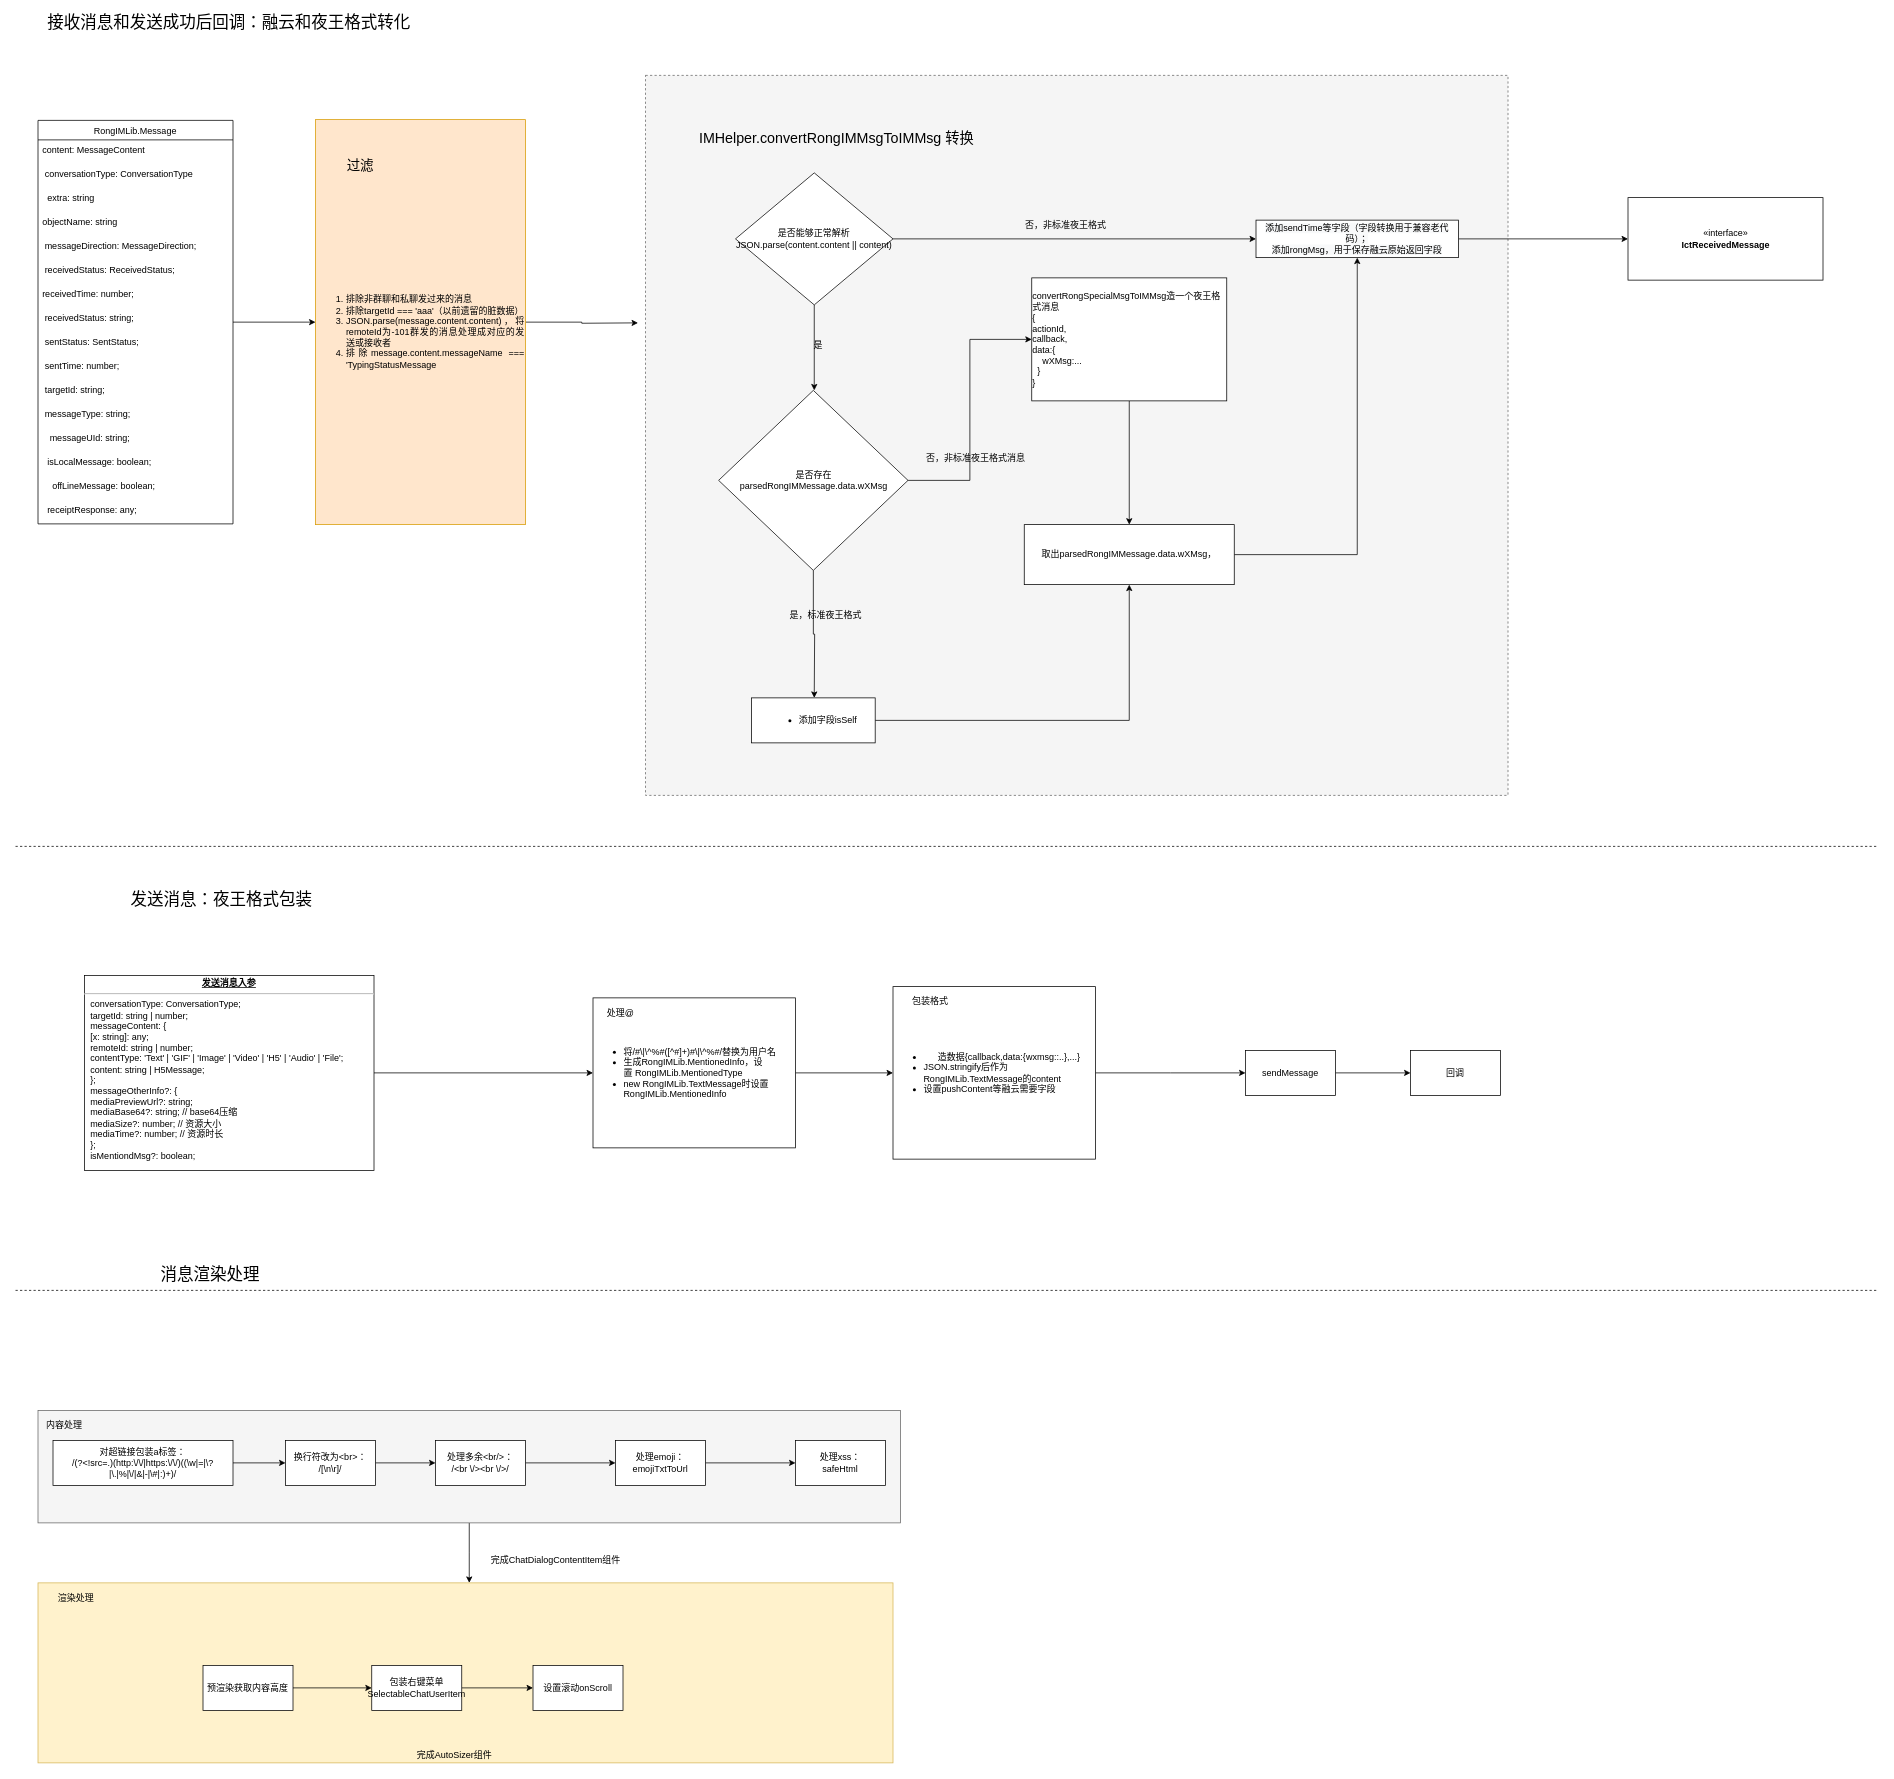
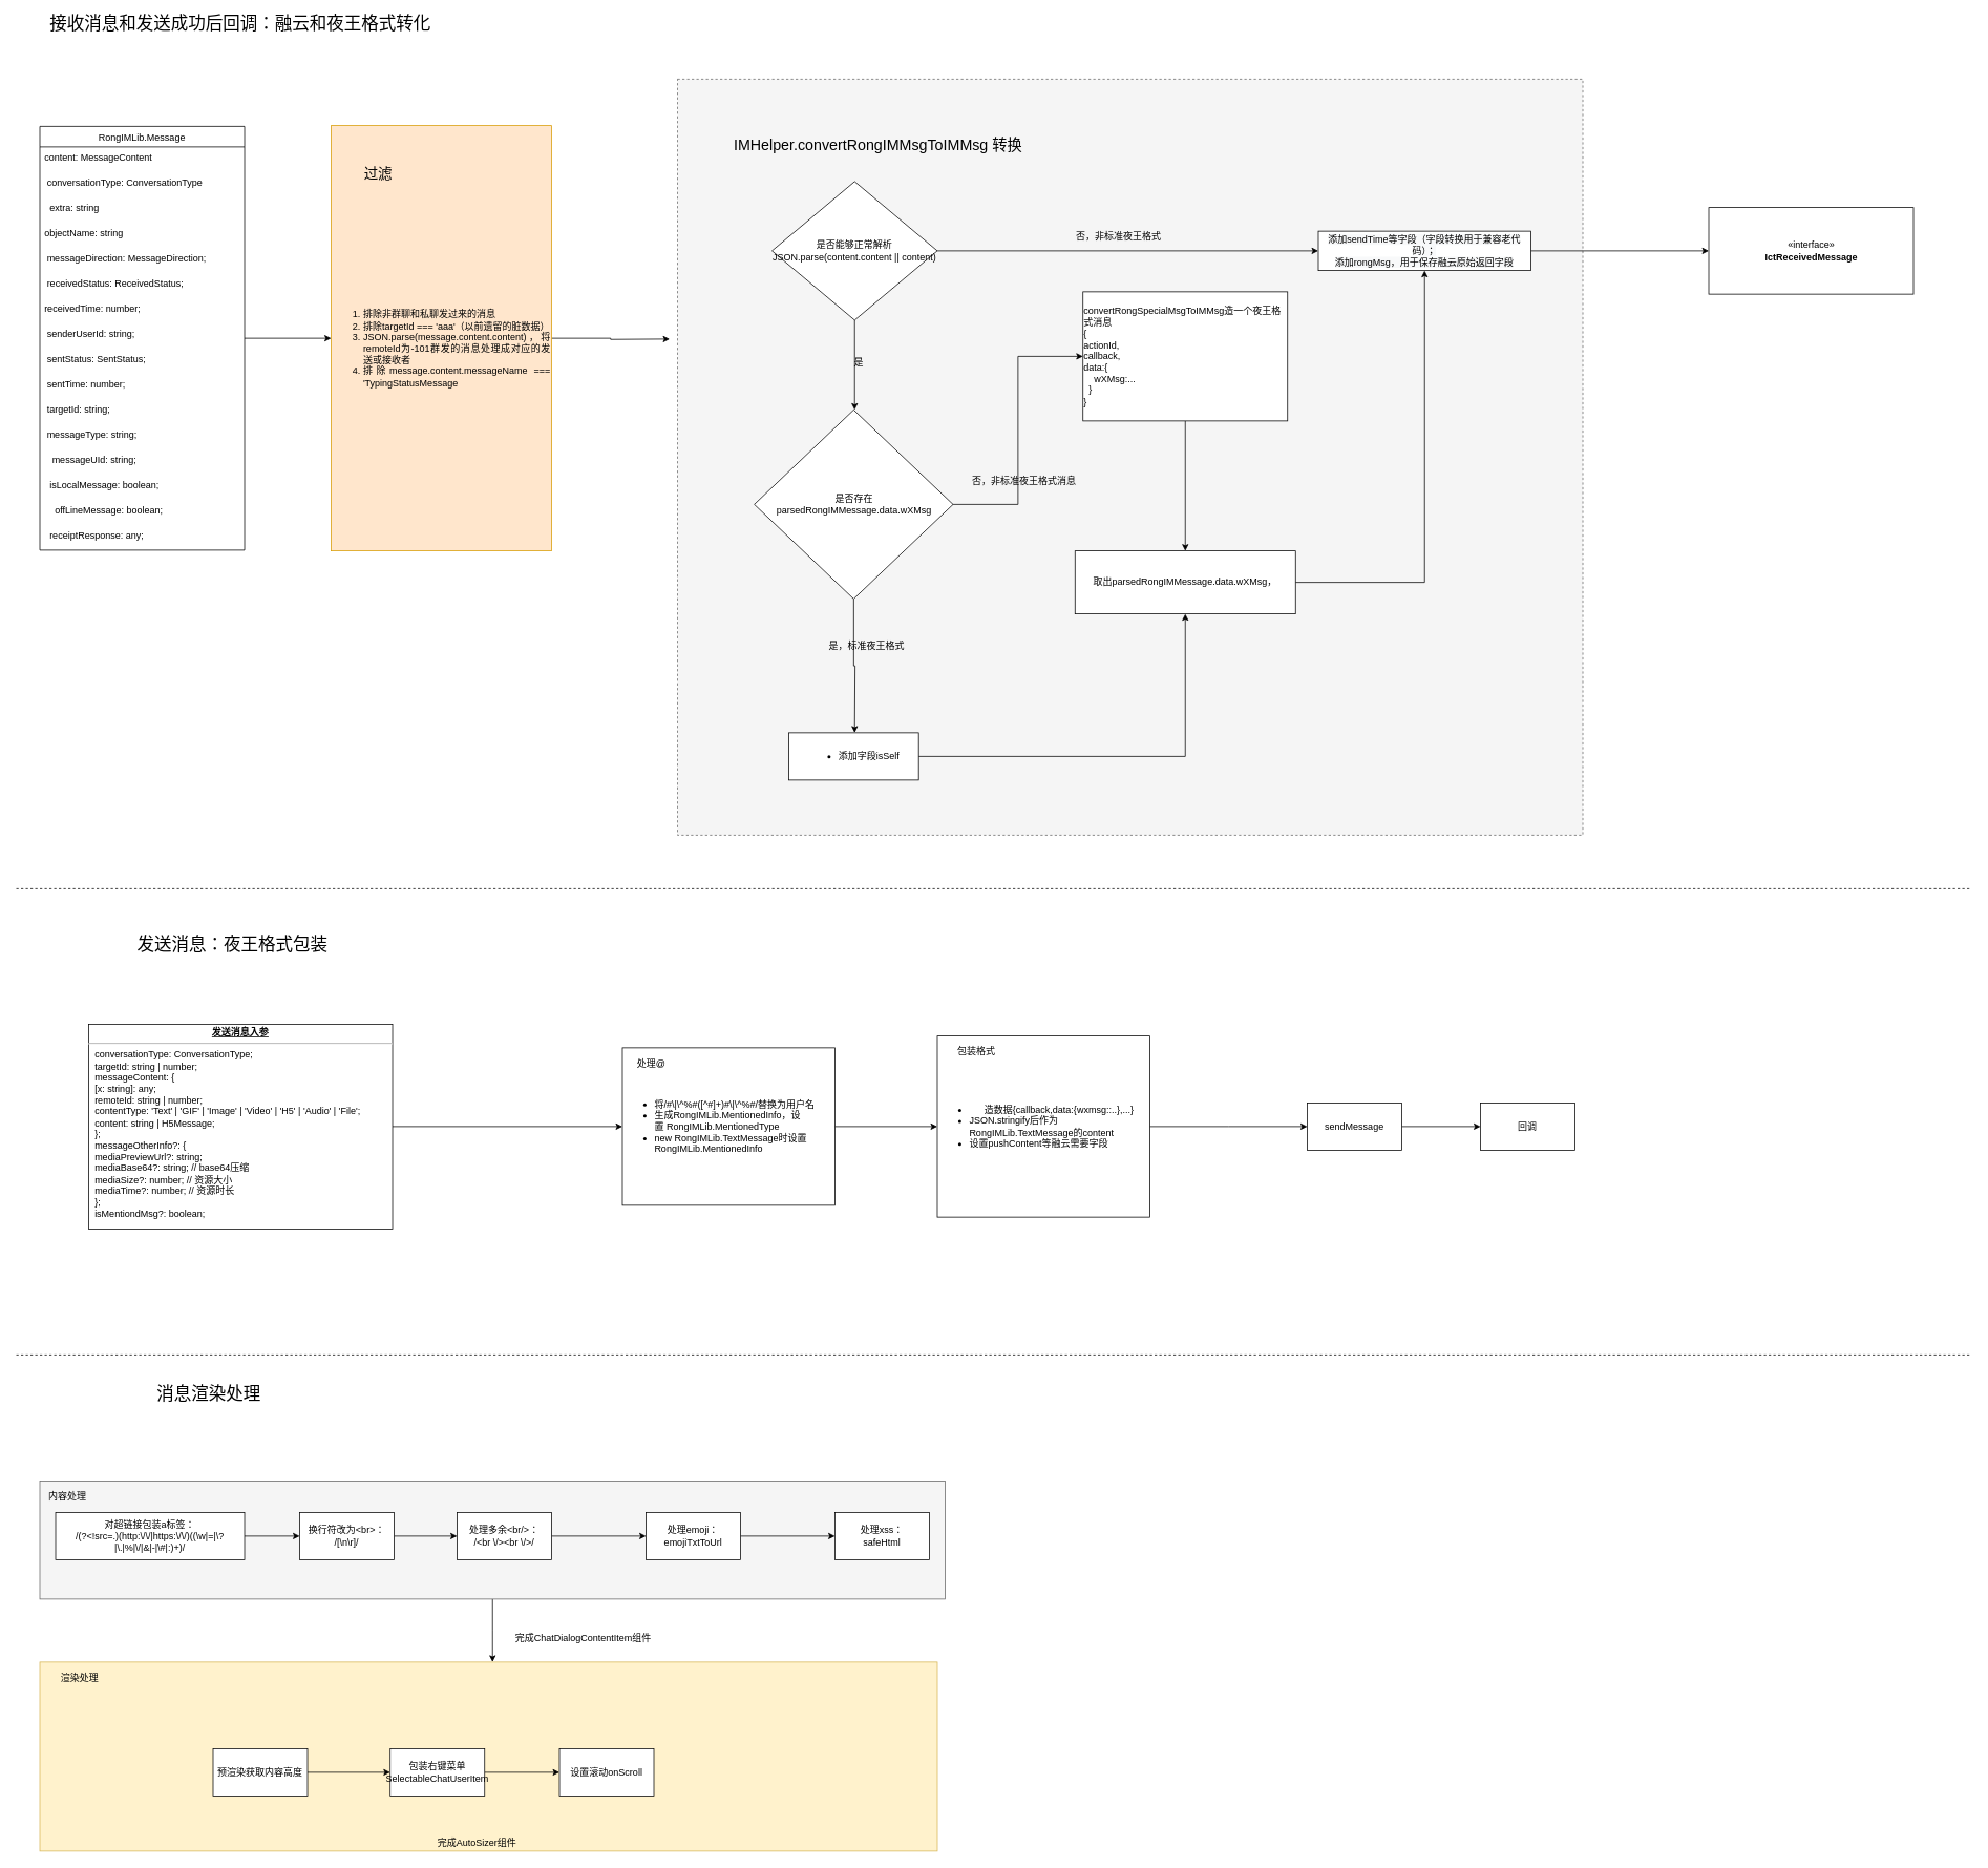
- <mxCell id="15" value=" receivedStatus: string;&#10;       " style="text;strokeColor=none;fillColor=none;align=left;verticalAlign=top;spacingLeft=4;spacingRight=4;overflow=hidden;rotatable=0;points=[[0,0.5],[1,0.5]];portConstraint=eastwest;" vertex="1" parent="7"><mxGeometry y="250" width="260" height="32" as="geometry" /></mxCell>
+ <mxCell id="15" value=" senderUserId: string;&#10;       " style="text;strokeColor=none;fillColor=none;align=left;verticalAlign=top;spacingLeft=4;spacingRight=4;overflow=hidden;rotatable=0;points=[[0,0.5],[1,0.5]];portConstraint=eastwest;" vertex="1" parent="7"><mxGeometry y="250" width="260" height="32" as="geometry" /></mxCell>
- <mxCell id="62" value="&lt;font style=&quot;font-size: 22px&quot;&gt;消息渲染处理&lt;/font&gt;" style="text;html=1;strokeColor=none;fillColor=none;align=center;verticalAlign=middle;whiteSpace=wrap;rounded=0;dashed=1;" vertex="1" parent="1"><mxGeometry x="35" y="1690" width="490" height="20" as="geometry" /></mxCell>
+ <mxCell id="62" value="&lt;font style=&quot;font-size: 22px&quot;&gt;消息渲染处理&lt;/font&gt;" style="text;html=1;strokeColor=none;fillColor=none;align=center;verticalAlign=middle;whiteSpace=wrap;rounded=0;dashed=1;" vertex="1" parent="1"><mxGeometry y="1760" width="490" height="20" as="geometry" x="20" /></mxCell>
